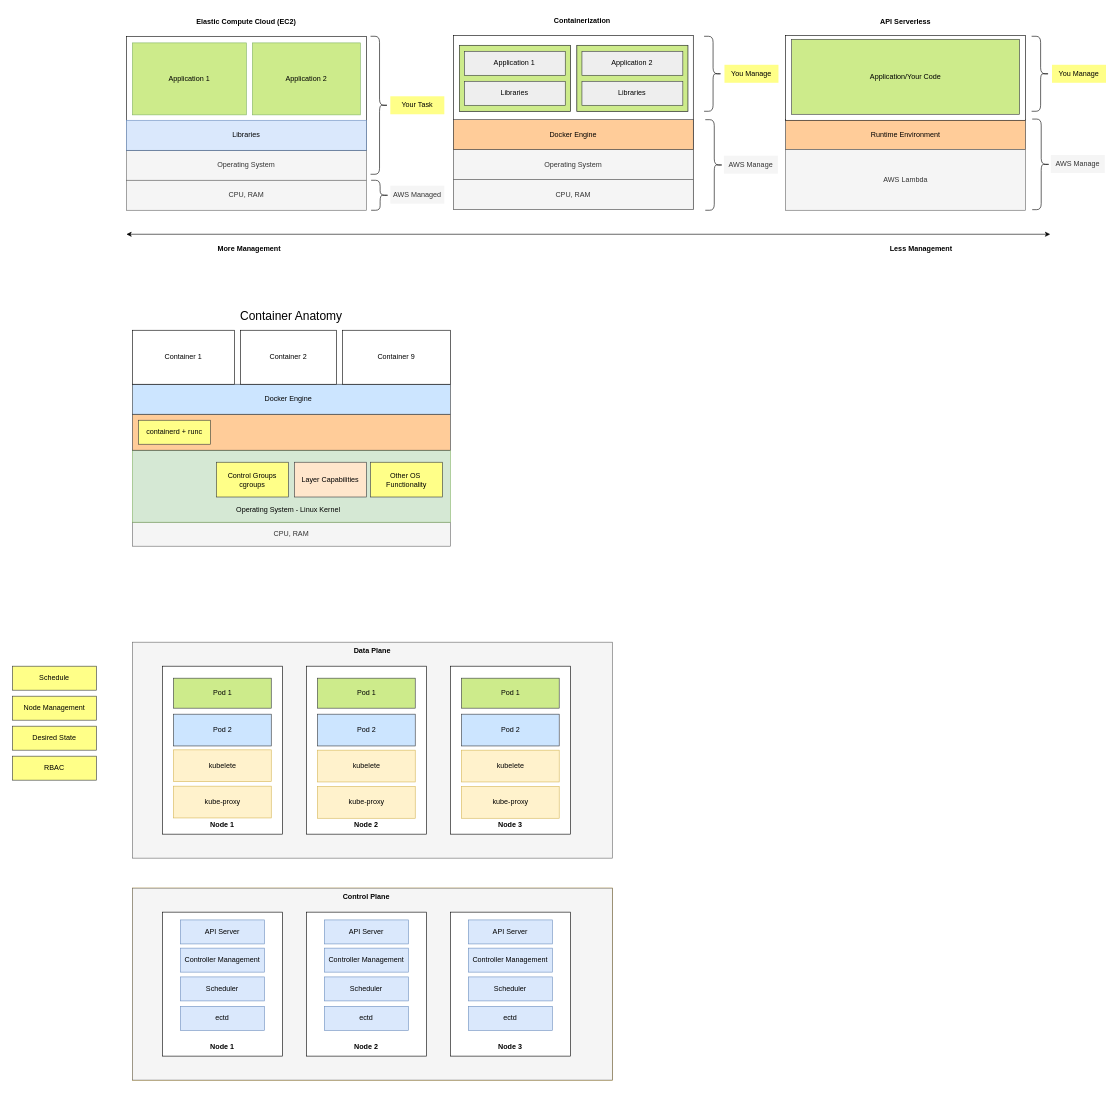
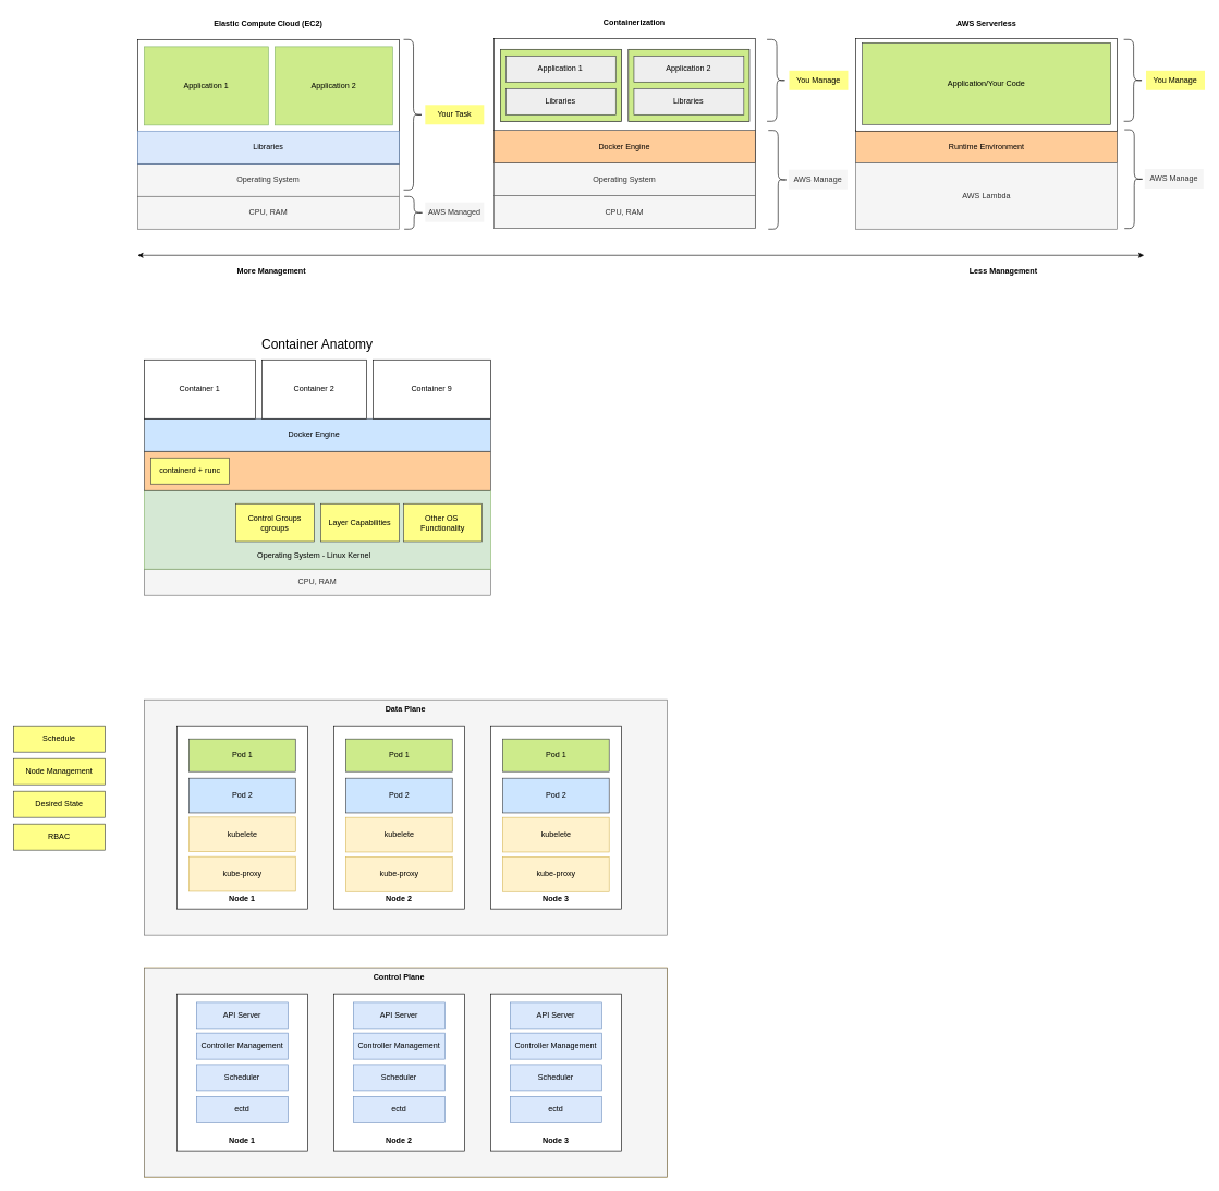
- <mxCell id="34" value="&lt;b&gt;API Serverless&lt;/b&gt;" style="text;html=1;strokeColor=none;fillColor=none;align=center;verticalAlign=middle;whiteSpace=wrap;rounded=0;" parent="1" vertex="1"><mxGeometry x="1424" y="21" width="170" height="30" as="geometry" /></mxCell>
+ <mxCell id="34" value="&lt;b&gt;AWS Serverless&lt;/b&gt;" style="text;html=1;strokeColor=none;fillColor=none;align=center;verticalAlign=middle;whiteSpace=wrap;rounded=0;" parent="1" vertex="1"><mxGeometry x="1424" y="21" width="170" height="30" as="geometry" /></mxCell>
- <mxCell id="57" value="Layer Capabilities" style="rounded=0;whiteSpace=wrap;html=1;fillColor=#ffe6cc;strokeColor=#36393d;" parent="53" vertex="1"><mxGeometry x="270" y="260" width="120" height="58" as="geometry" /></mxCell>
+ <mxCell id="57" value="Layer Capabilities" style="rounded=0;whiteSpace=wrap;html=1;fillColor=#ffff88;strokeColor=#36393d;" parent="53" vertex="1"><mxGeometry x="270" y="260" width="120" height="58" as="geometry" /></mxCell>
